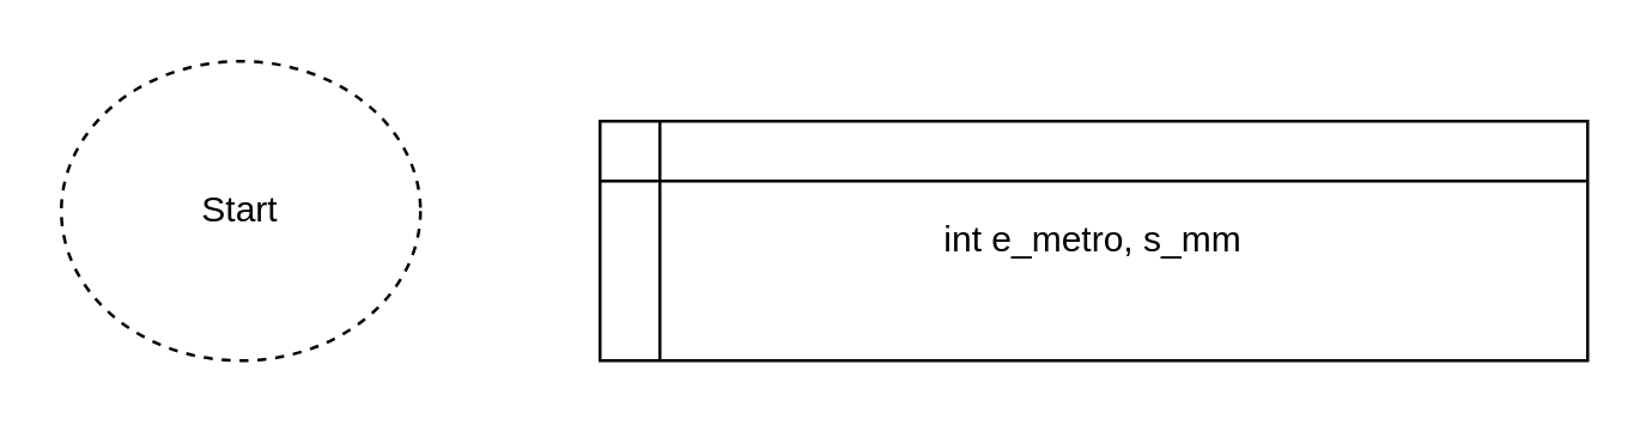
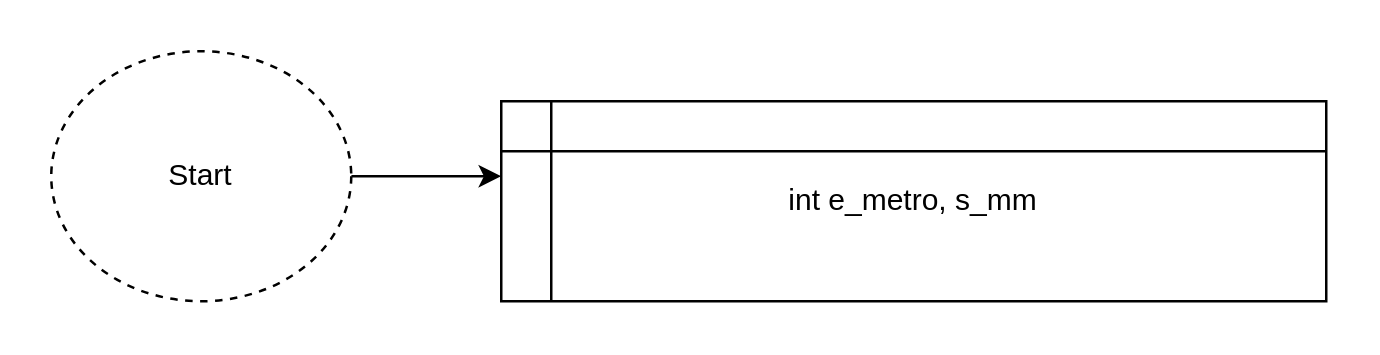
+ <mxCell id="2" style="edgeStyle=orthogonalEdgeStyle;rounded=0;orthogonalLoop=1;jettySize=auto;html=1;entryX=0;entryY=0.375;entryDx=0;entryDy=0;entryPerimeter=0;" edge="1" parent="1" source="3" target="4"><mxGeometry relative="1" as="geometry" /></mxCell>
